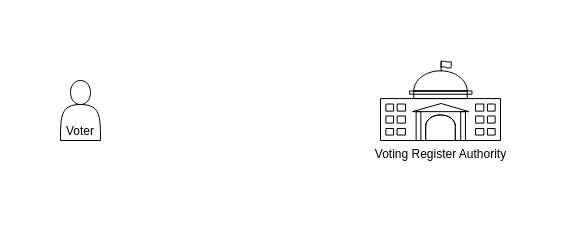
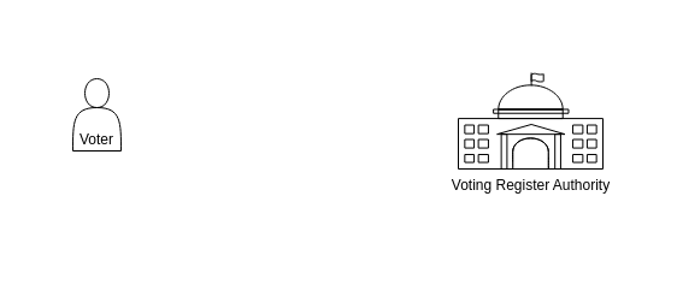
- <mxCell id="3" value="Voter" style="shape=actor;whiteSpace=wrap;html=1;verticalAlign=bottom;fillColor=none;" parent="1" vertex="1"><mxGeometry x="60" y="80" width="40" height="60" as="geometry" /></mxCell>
+ <mxCell id="3" value="Voter" style="shape=actor;whiteSpace=wrap;html=1;verticalAlign=bottom;fillColor=none;" parent="1" vertex="1"><mxGeometry x="60" y="65" width="40" height="60" as="geometry" /></mxCell>
